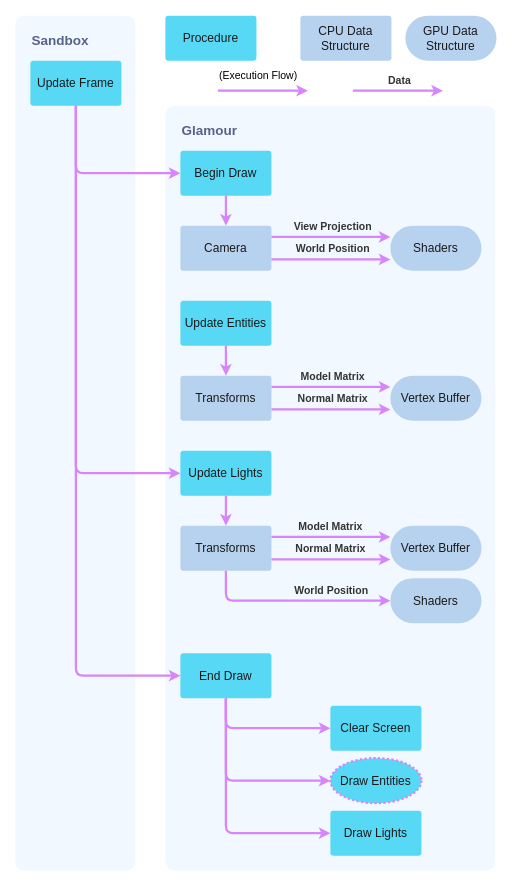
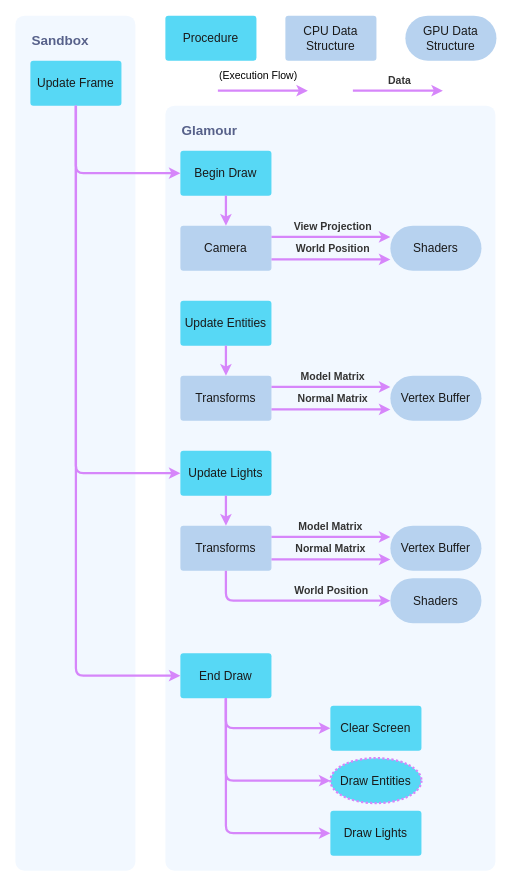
- <mxCell id="61" value="CPU Data Structure" style="rounded=1;whiteSpace=wrap;strokeColor=none;fillColor=#B7D2EF;shadow=0;arcSize=8;absoluteArcSize=1;fontSize=16;fontColor=#1A1A1A;fontStyle=0;html=1;" vertex="1" parent="1"><mxGeometry x="400" y="20" width="121.43" height="60" as="geometry" /></mxCell>
+ <mxCell id="61" value="CPU Data Structure" style="rounded=1;whiteSpace=wrap;strokeColor=none;fillColor=#B7D2EF;shadow=0;arcSize=8;absoluteArcSize=1;fontSize=16;fontColor=#1A1A1A;fontStyle=0;html=1;" vertex="1" parent="1"><mxGeometry x="380" width="121.43" height="60" as="geometry" y="20" /></mxCell>
